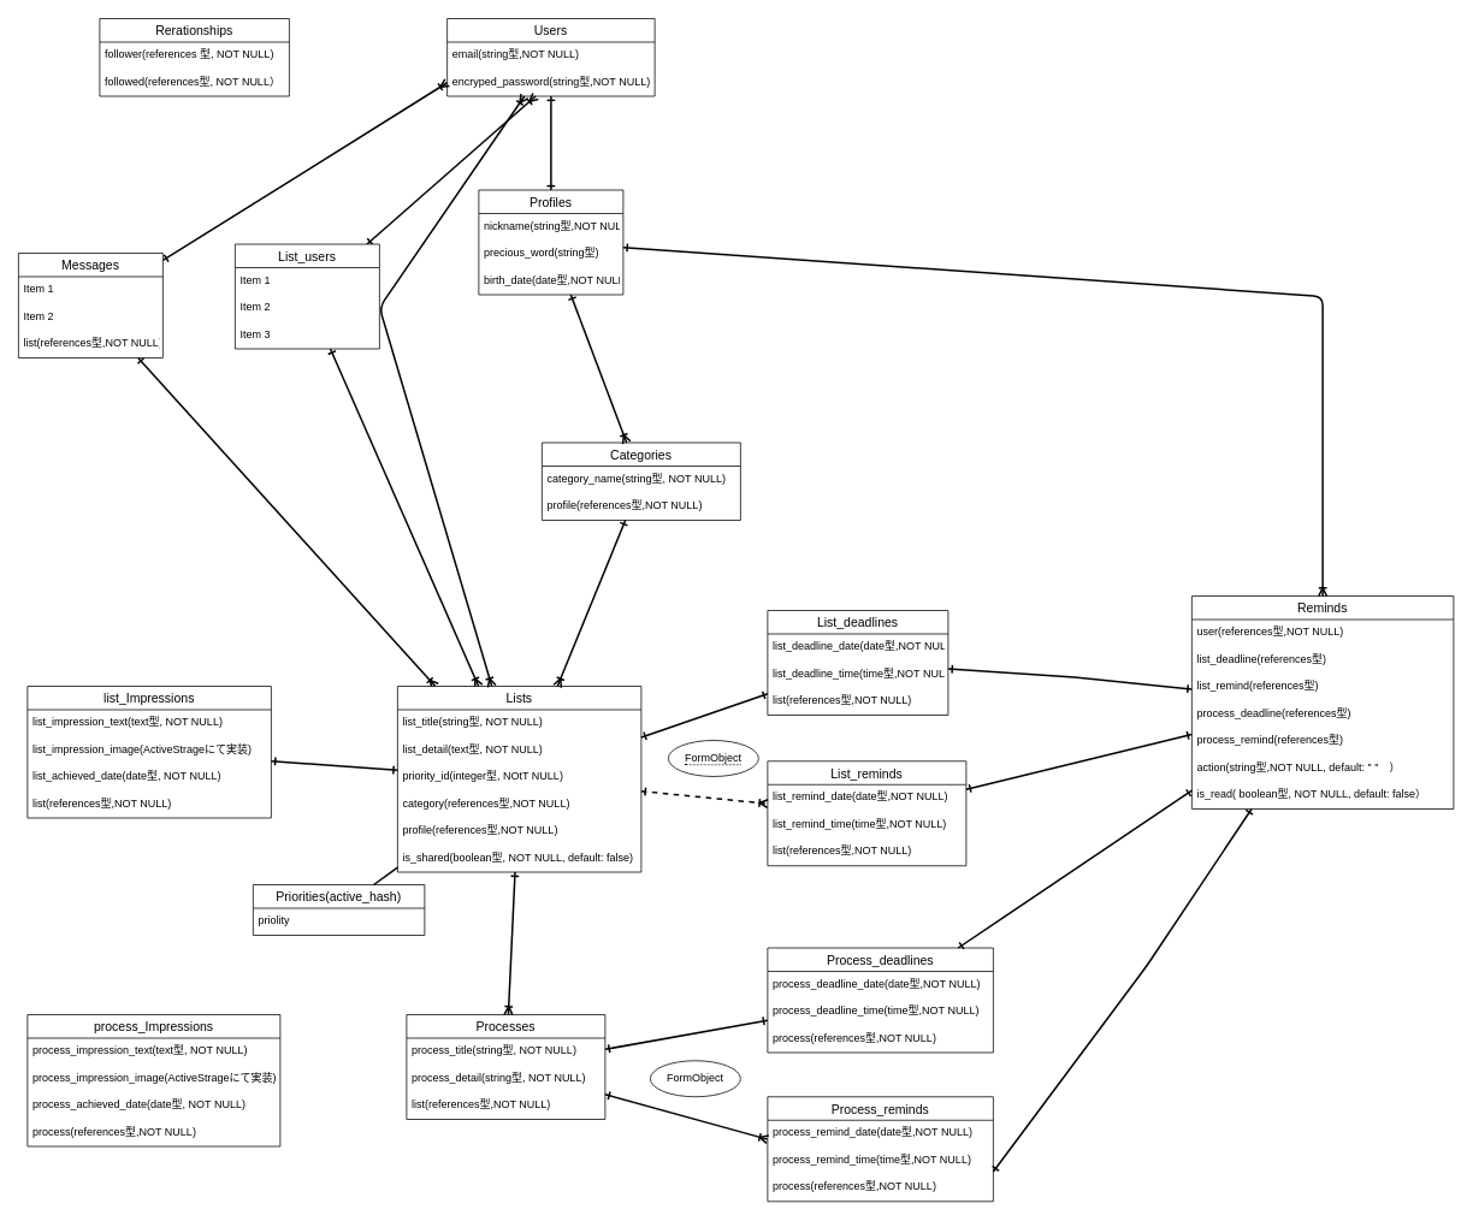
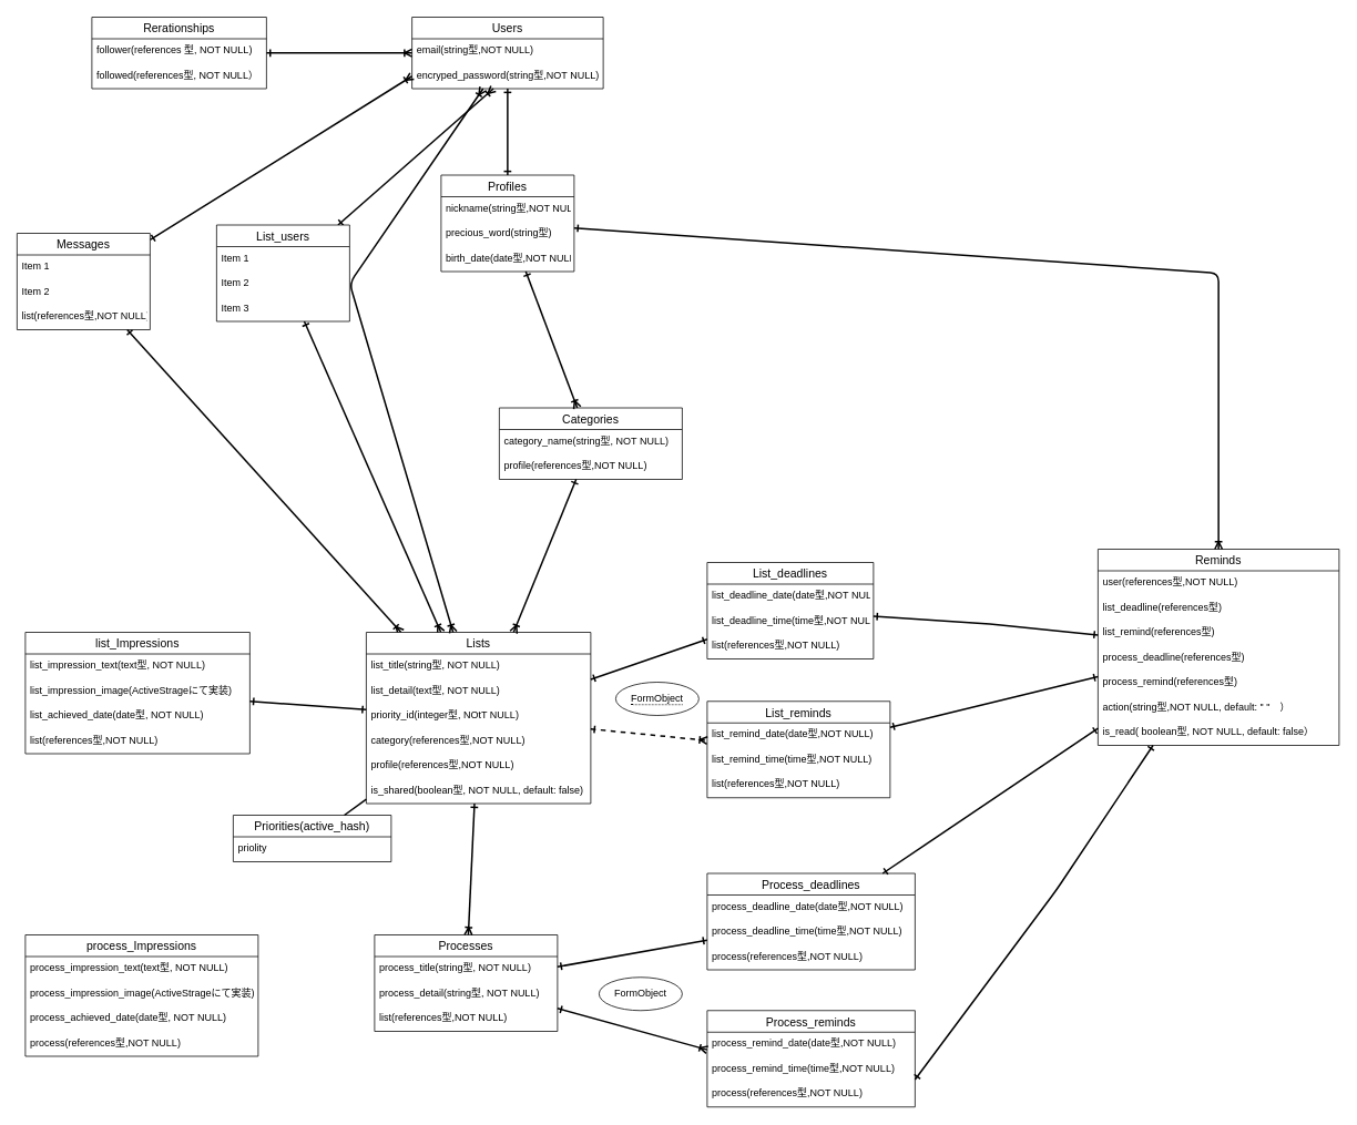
+ <mxCell id="71" value="" style="fontSize=12;html=1;endArrow=ERoneToMany;startArrow=ERone;strokeWidth=2;startFill=0;endFill=0;" parent="1" source="58" target="17" edge="1"><mxGeometry width="100" height="100" relative="1" as="geometry"><mxPoint x="290" y="480" as="sourcePoint" /><mxPoint x="390" y="380" as="targetPoint" /></mxGeometry></mxCell>
